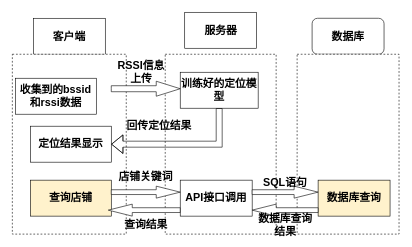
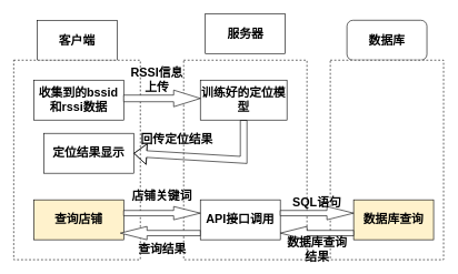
- <mxCell id="8" value="收集到的bssid和rssi数据" style="rounded=0;whiteSpace=wrap;html=1;fontSize=18;fontStyle=1" vertex="1" parent="1"><mxGeometry x="25" y="130" width="135" height="60" as="geometry" /></mxCell>
+ <mxCell id="8" value="收集到的bssid和rssi数据" style="rounded=0;whiteSpace=wrap;html=1;fontSize=18;fontStyle=1" vertex="1" parent="1"><mxGeometry x="50" y="120" width="135" height="60" as="geometry" /></mxCell>
- <mxCell id="12" value="定位结果显示" style="rounded=0;whiteSpace=wrap;html=1;fontSize=18;fontStyle=1" vertex="1" parent="1"><mxGeometry x="50" y="210" width="135" height="60" as="geometry" /></mxCell>
+ <mxCell id="12" value="定位结果显示" style="rounded=0;whiteSpace=wrap;html=1;fontSize=18;fontStyle=1" vertex="1" parent="1"><mxGeometry x="65" y="200" width="135" height="60" as="geometry" /></mxCell>
